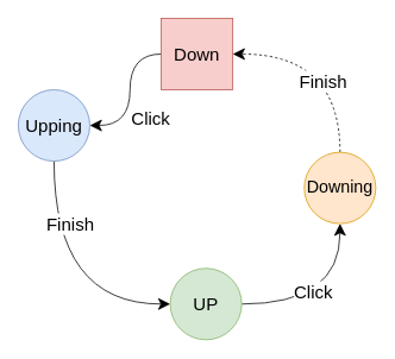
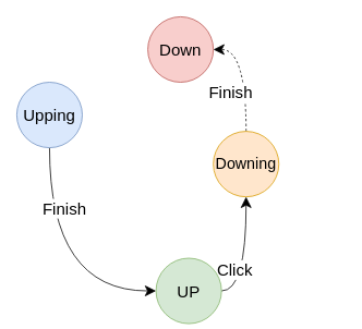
- <mxCell id="4" value="&lt;font style=&quot;font-size: 20px&quot;&gt;Down&lt;/font&gt;" style="whiteSpace=wrap;html=1;aspect=fixed;fillColor=#f8cecc;strokeColor=#b85450;rounded=0;" vertex="1" parent="1"><mxGeometry x="180" y="20" width="80" height="80" as="geometry" /></mxCell>
+ <mxCell id="4" value="&lt;font style=&quot;font-size: 20px&quot;&gt;Down&lt;/font&gt;" style="ellipse;whiteSpace=wrap;html=1;aspect=fixed;fillColor=#f8cecc;strokeColor=#b85450;" vertex="1" parent="1"><mxGeometry x="180" y="20" width="80" height="80" as="geometry" /></mxCell>
- <mxCell id="2" style="edgeStyle=orthogonalEdgeStyle;curved=1;rounded=0;orthogonalLoop=1;jettySize=auto;html=1;exitX=0;exitY=0.5;exitDx=0;exitDy=0;startArrow=none;startFill=0;startSize=13;endArrow=classic;endFill=1;endSize=11;" edge="1" parent="1" source="4" target="13"><mxGeometry relative="1" as="geometry" /></mxCell>
- <mxCell id="3" value="&lt;font style=&quot;font-size: 20px&quot;&gt;Click&lt;/font&gt;" style="edgeLabel;html=1;align=center;verticalAlign=middle;resizable=0;points=[];" vertex="1" connectable="0" parent="2"><mxGeometry x="0.331" y="22" relative="1" as="geometry"><mxPoint as="offset" /></mxGeometry></mxCell>
- <mxCell id="7" value="&lt;font style=&quot;font-size: 19px&quot;&gt;Downing&lt;/font&gt;" style="ellipse;whiteSpace=wrap;html=1;aspect=fixed;fillColor=#ffe6cc;strokeColor=#d79b00;" vertex="1" parent="1"><mxGeometry x="340" y="170" width="80" height="80" as="geometry" /></mxCell>
+ <mxCell id="7" value="&lt;font style=&quot;font-size: 19px&quot;&gt;Downing&lt;/font&gt;" style="ellipse;whiteSpace=wrap;html=1;aspect=fixed;fillColor=#ffe6cc;strokeColor=#d79b00;" vertex="1" parent="1"><mxGeometry x="260" y="160" width="80" height="80" as="geometry" /></mxCell>
- <mxCell id="10" value="&lt;font style=&quot;font-size: 20px&quot;&gt;UP&lt;/font&gt;" style="ellipse;whiteSpace=wrap;html=1;aspect=fixed;fillColor=#d5e8d4;strokeColor=#82b366;" vertex="1" parent="1"><mxGeometry x="190" y="300" width="80" height="80" as="geometry" /></mxCell>
+ <mxCell id="10" value="&lt;font style=&quot;font-size: 20px&quot;&gt;UP&lt;/font&gt;" style="ellipse;whiteSpace=wrap;html=1;aspect=fixed;fillColor=#d5e8d4;strokeColor=#82b366;" vertex="1" parent="1"><mxGeometry x="190" y="315" width="80" height="80" as="geometry" /></mxCell>
